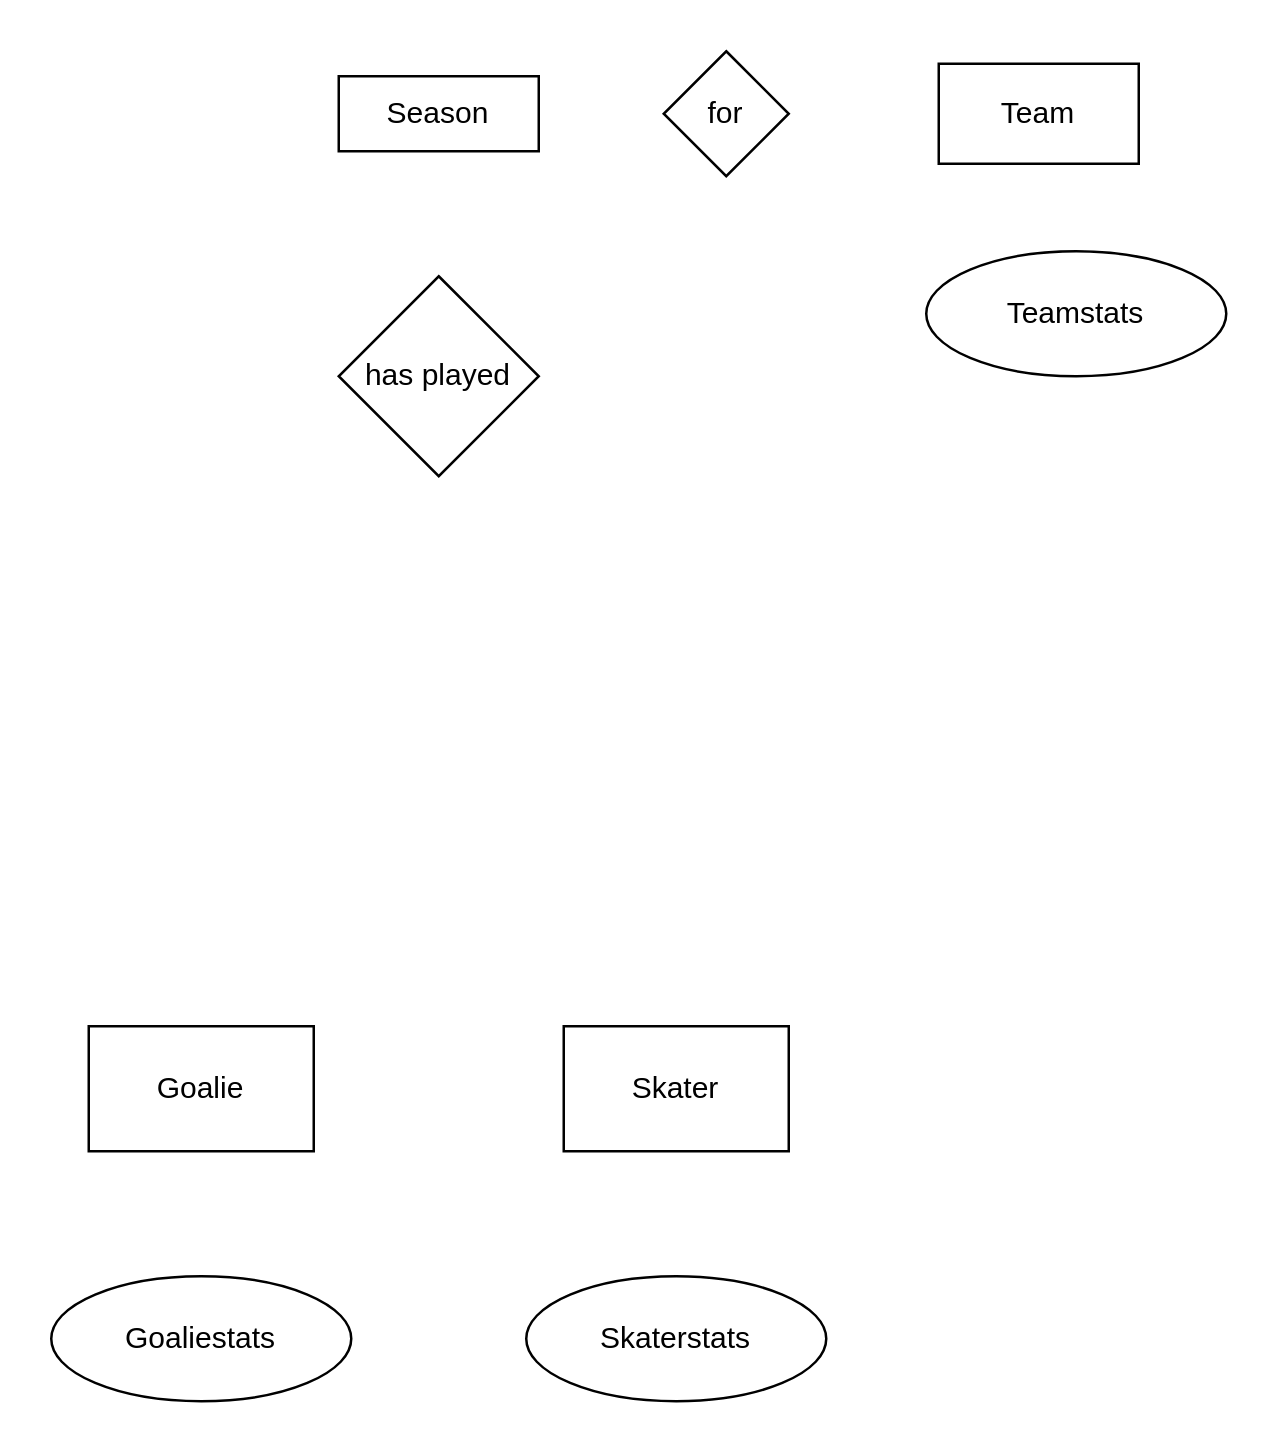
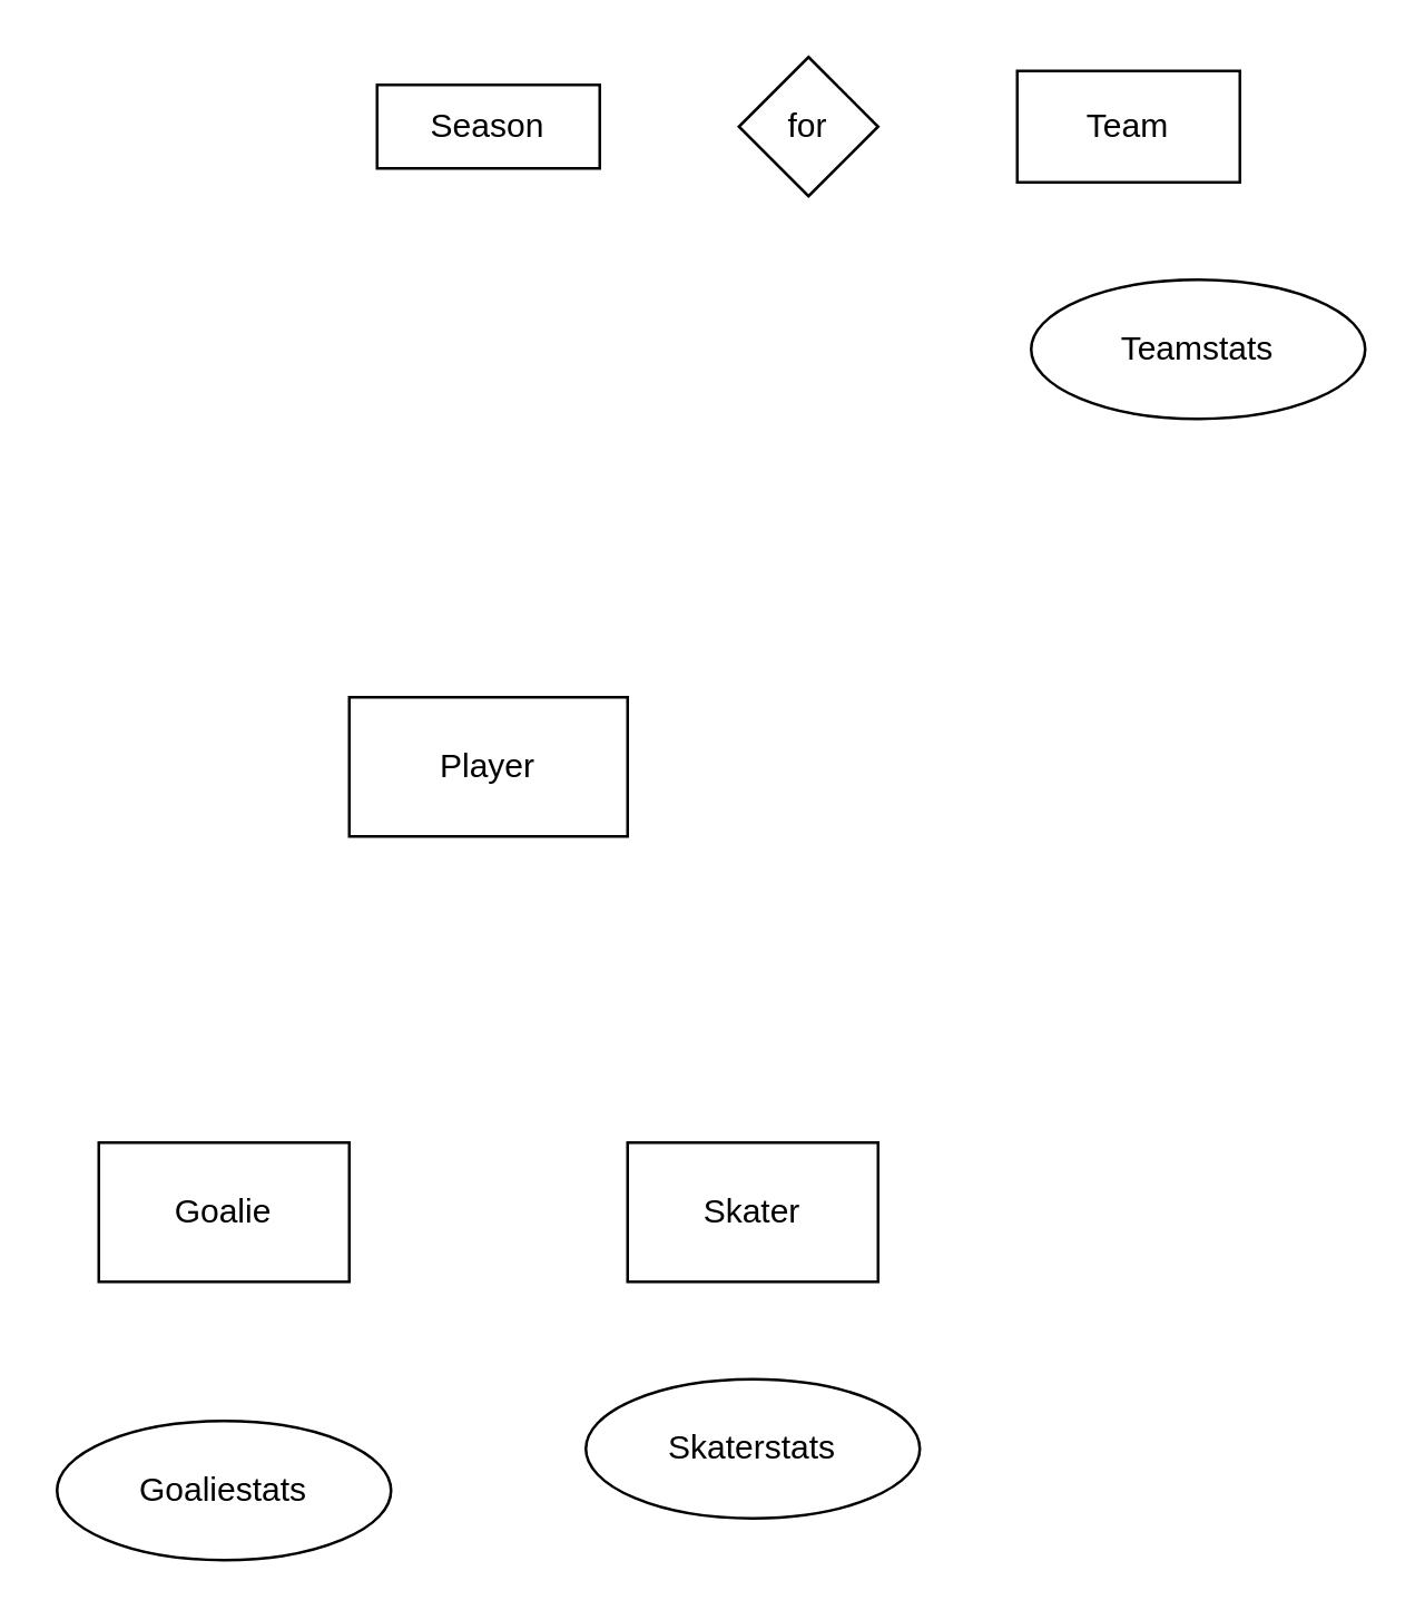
- <mxCell id="6" value="Team" style="rounded=0;whiteSpace=wrap;html=1;" vertex="1" parent="1"><mxGeometry x="375" y="25" width="80" height="40" as="geometry" /></mxCell>
+ <mxCell id="6" value="Team" style="rounded=0;whiteSpace=wrap;html=1;" vertex="1" parent="1"><mxGeometry x="365" y="25" width="80" height="40" as="geometry" /></mxCell>
- <mxCell id="3" value="has played" style="rhombus;whiteSpace=wrap;html=1;" vertex="1" parent="1"><mxGeometry x="135" y="110" width="80" height="80" as="geometry" /></mxCell>
+ <mxCell id="2" value="Player" style="rounded=0;whiteSpace=wrap;html=1;" vertex="1" parent="1"><mxGeometry x="125" y="250" width="100" height="50" as="geometry" /></mxCell>
- <mxCell id="10" value="Skaterstats" style="ellipse;whiteSpace=wrap;html=1;" vertex="1" parent="1"><mxGeometry x="210" y="510" width="120" height="50" as="geometry" /></mxCell>
+ <mxCell id="10" value="Skaterstats" style="ellipse;whiteSpace=wrap;html=1;" vertex="1" parent="1"><mxGeometry x="210" y="495" width="120" height="50" as="geometry" /></mxCell>
